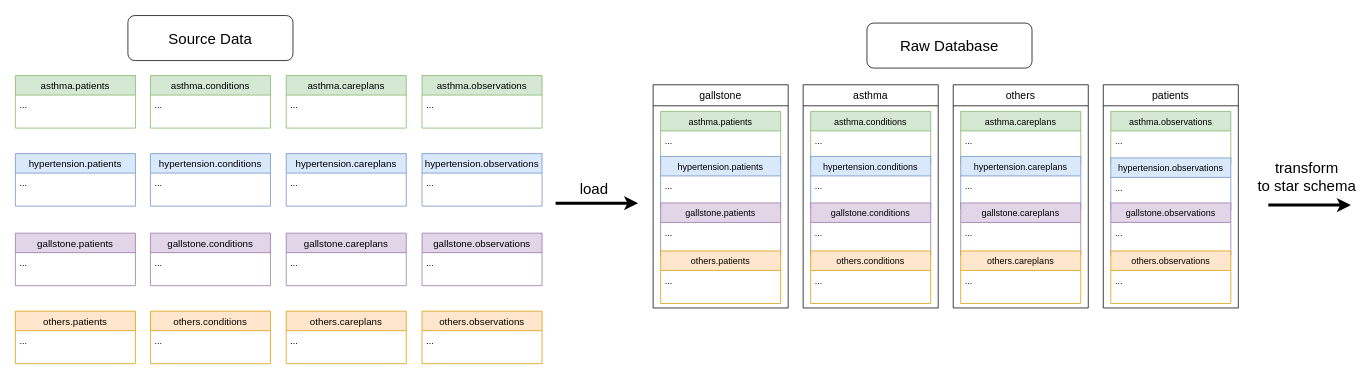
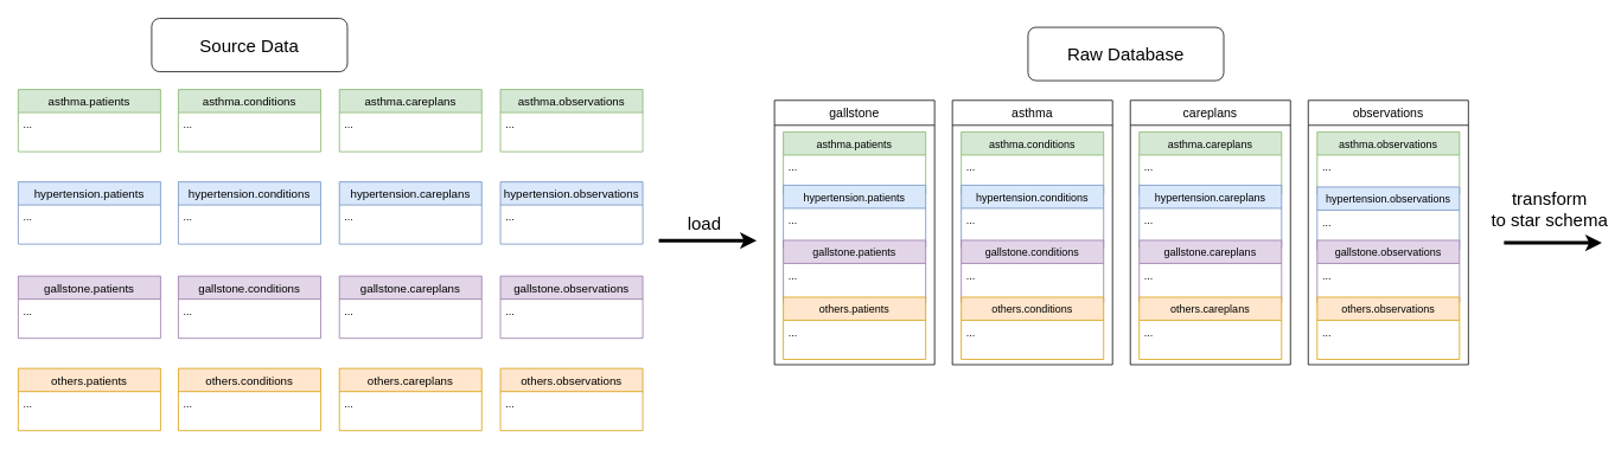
- <mxCell id="68" value="others" style="swimlane;fontStyle=0;align=center;verticalAlign=top;childLayout=stackLayout;horizontal=1;startSize=28;horizontalStack=0;resizeParent=1;resizeLast=0;collapsible=1;marginBottom=0;rounded=0;shadow=0;strokeWidth=1;fontSize=14;" vertex="1" parent="1"><mxGeometry x="1270" y="112.25" width="180" height="297.5" as="geometry"><mxRectangle x="340" y="380" width="170" height="26" as="alternateBounds" /></mxGeometry></mxCell>
+ <mxCell id="68" value="careplans" style="swimlane;fontStyle=0;align=center;verticalAlign=top;childLayout=stackLayout;horizontal=1;startSize=28;horizontalStack=0;resizeParent=1;resizeLast=0;collapsible=1;marginBottom=0;rounded=0;shadow=0;strokeWidth=1;fontSize=14;" vertex="1" parent="1"><mxGeometry x="1270" y="112.25" width="180" height="297.5" as="geometry"><mxRectangle x="340" y="380" width="170" height="26" as="alternateBounds" /></mxGeometry></mxCell>
- <mxCell id="69" value="patients" style="swimlane;fontStyle=0;align=center;verticalAlign=top;childLayout=stackLayout;horizontal=1;startSize=28;horizontalStack=0;resizeParent=1;resizeLast=0;collapsible=1;marginBottom=0;rounded=0;shadow=0;strokeWidth=1;fontSize=14;" vertex="1" parent="1"><mxGeometry x="1470" y="112.25" width="180" height="297.5" as="geometry"><mxRectangle x="340" y="380" width="170" height="26" as="alternateBounds" /></mxGeometry></mxCell>
+ <mxCell id="69" value="observations" style="swimlane;fontStyle=0;align=center;verticalAlign=top;childLayout=stackLayout;horizontal=1;startSize=28;horizontalStack=0;resizeParent=1;resizeLast=0;collapsible=1;marginBottom=0;rounded=0;shadow=0;strokeWidth=1;fontSize=14;" vertex="1" parent="1"><mxGeometry x="1470" y="112.25" width="180" height="297.5" as="geometry"><mxRectangle x="340" y="380" width="170" height="26" as="alternateBounds" /></mxGeometry></mxCell>
